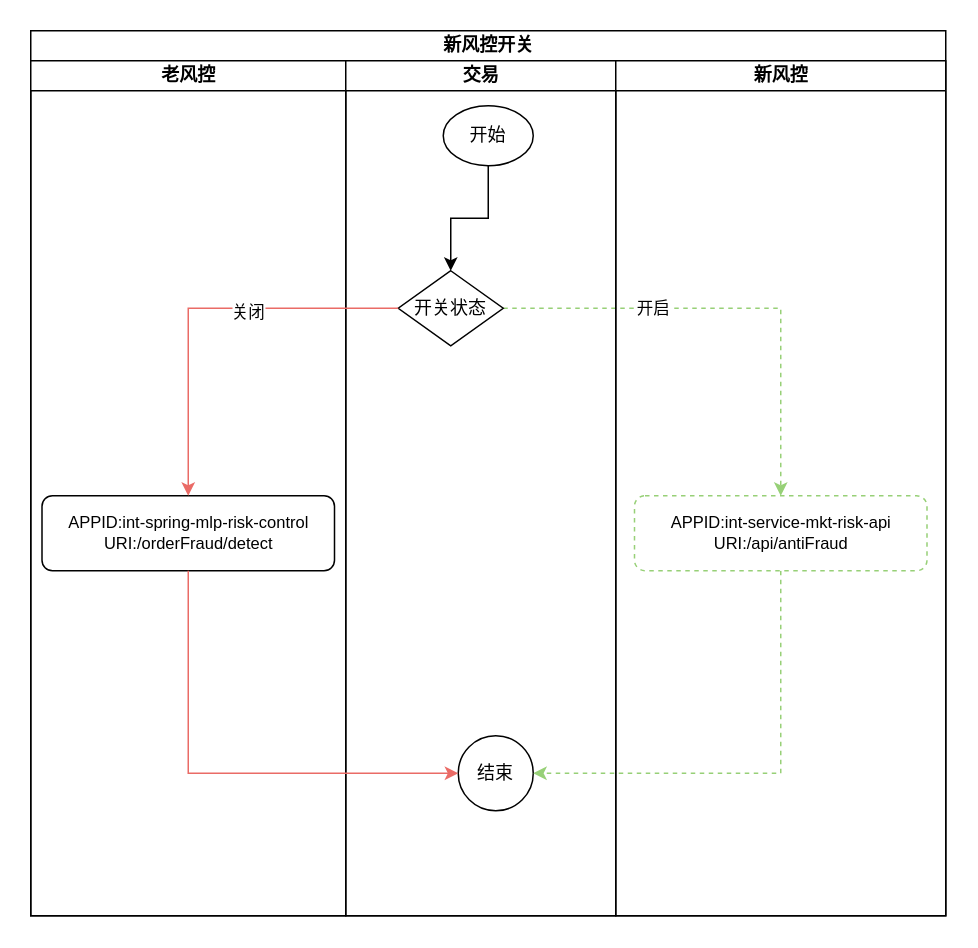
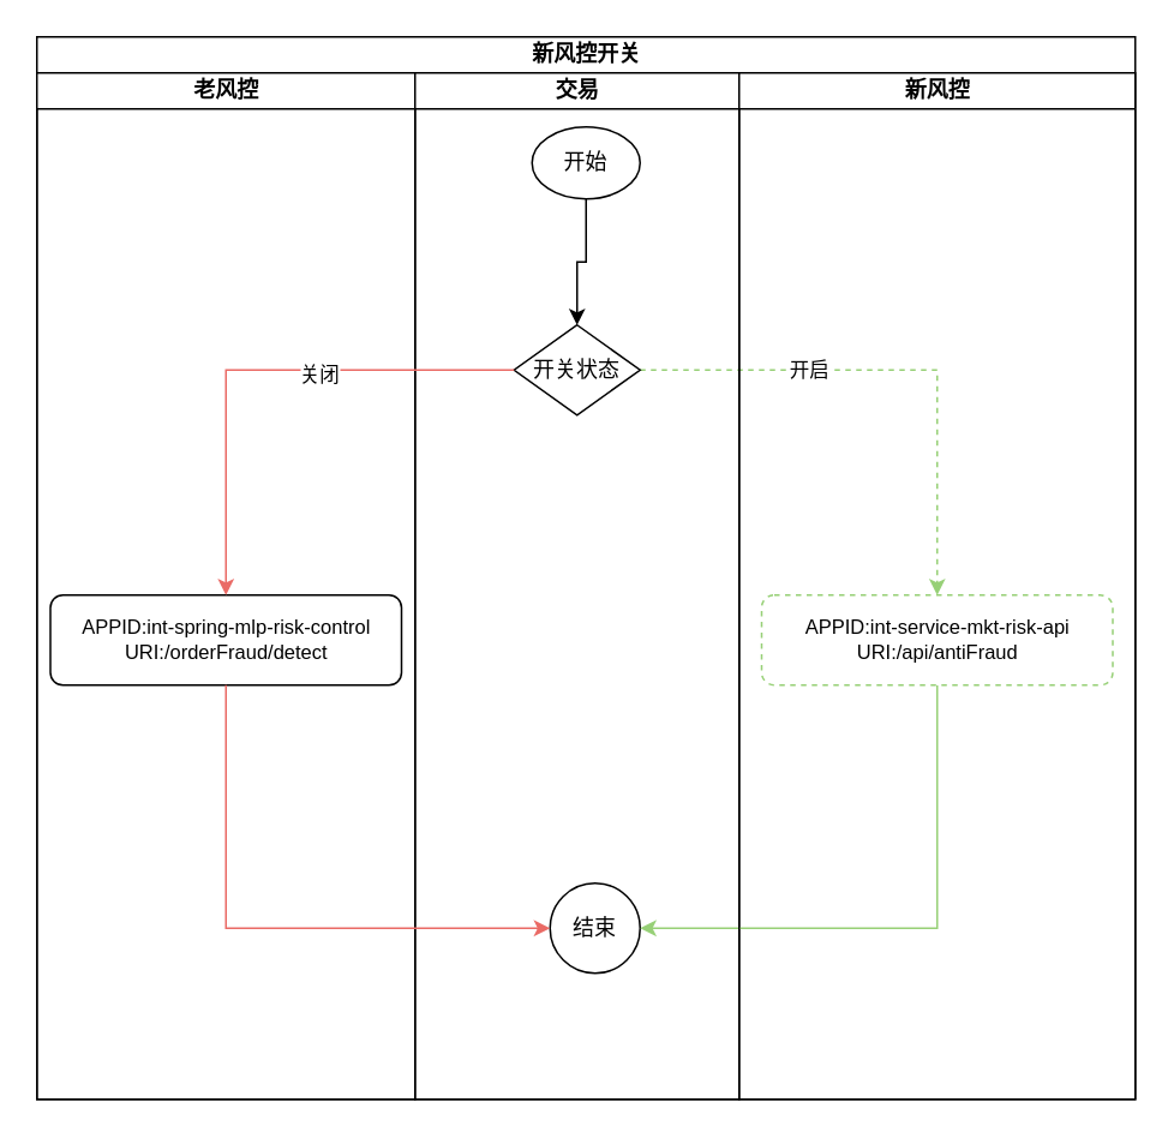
- <mxCell id="9" value="开关状态" style="strokeWidth=1;html=1;shape=mxgraph.flowchart.decision;whiteSpace=wrap;" vertex="1" parent="7"><mxGeometry x="35" y="140" width="70" height="50" as="geometry" /></mxCell>
+ <mxCell id="9" value="开关状态" style="strokeWidth=1;html=1;shape=mxgraph.flowchart.decision;whiteSpace=wrap;" vertex="1" parent="7"><mxGeometry x="55" y="140" width="70" height="50" as="geometry" /></mxCell>
- <mxCell id="15" style="edgeStyle=orthogonalEdgeStyle;rounded=0;orthogonalLoop=1;jettySize=auto;html=1;exitX=0.5;exitY=1;exitDx=0;exitDy=0;entryX=1;entryY=0.5;entryDx=0;entryDy=0;entryPerimeter=0;strokeColor=#97D077;dashed=1;" edge="1" parent="2" source="17" target="11"><mxGeometry relative="1" as="geometry" /></mxCell>
+ <mxCell id="15" style="edgeStyle=orthogonalEdgeStyle;rounded=0;orthogonalLoop=1;jettySize=auto;html=1;exitX=0.5;exitY=1;exitDx=0;exitDy=0;entryX=1;entryY=0.5;entryDx=0;entryDy=0;entryPerimeter=0;strokeColor=#97D077;" edge="1" parent="2" source="17" target="11"><mxGeometry relative="1" as="geometry" /></mxCell>
